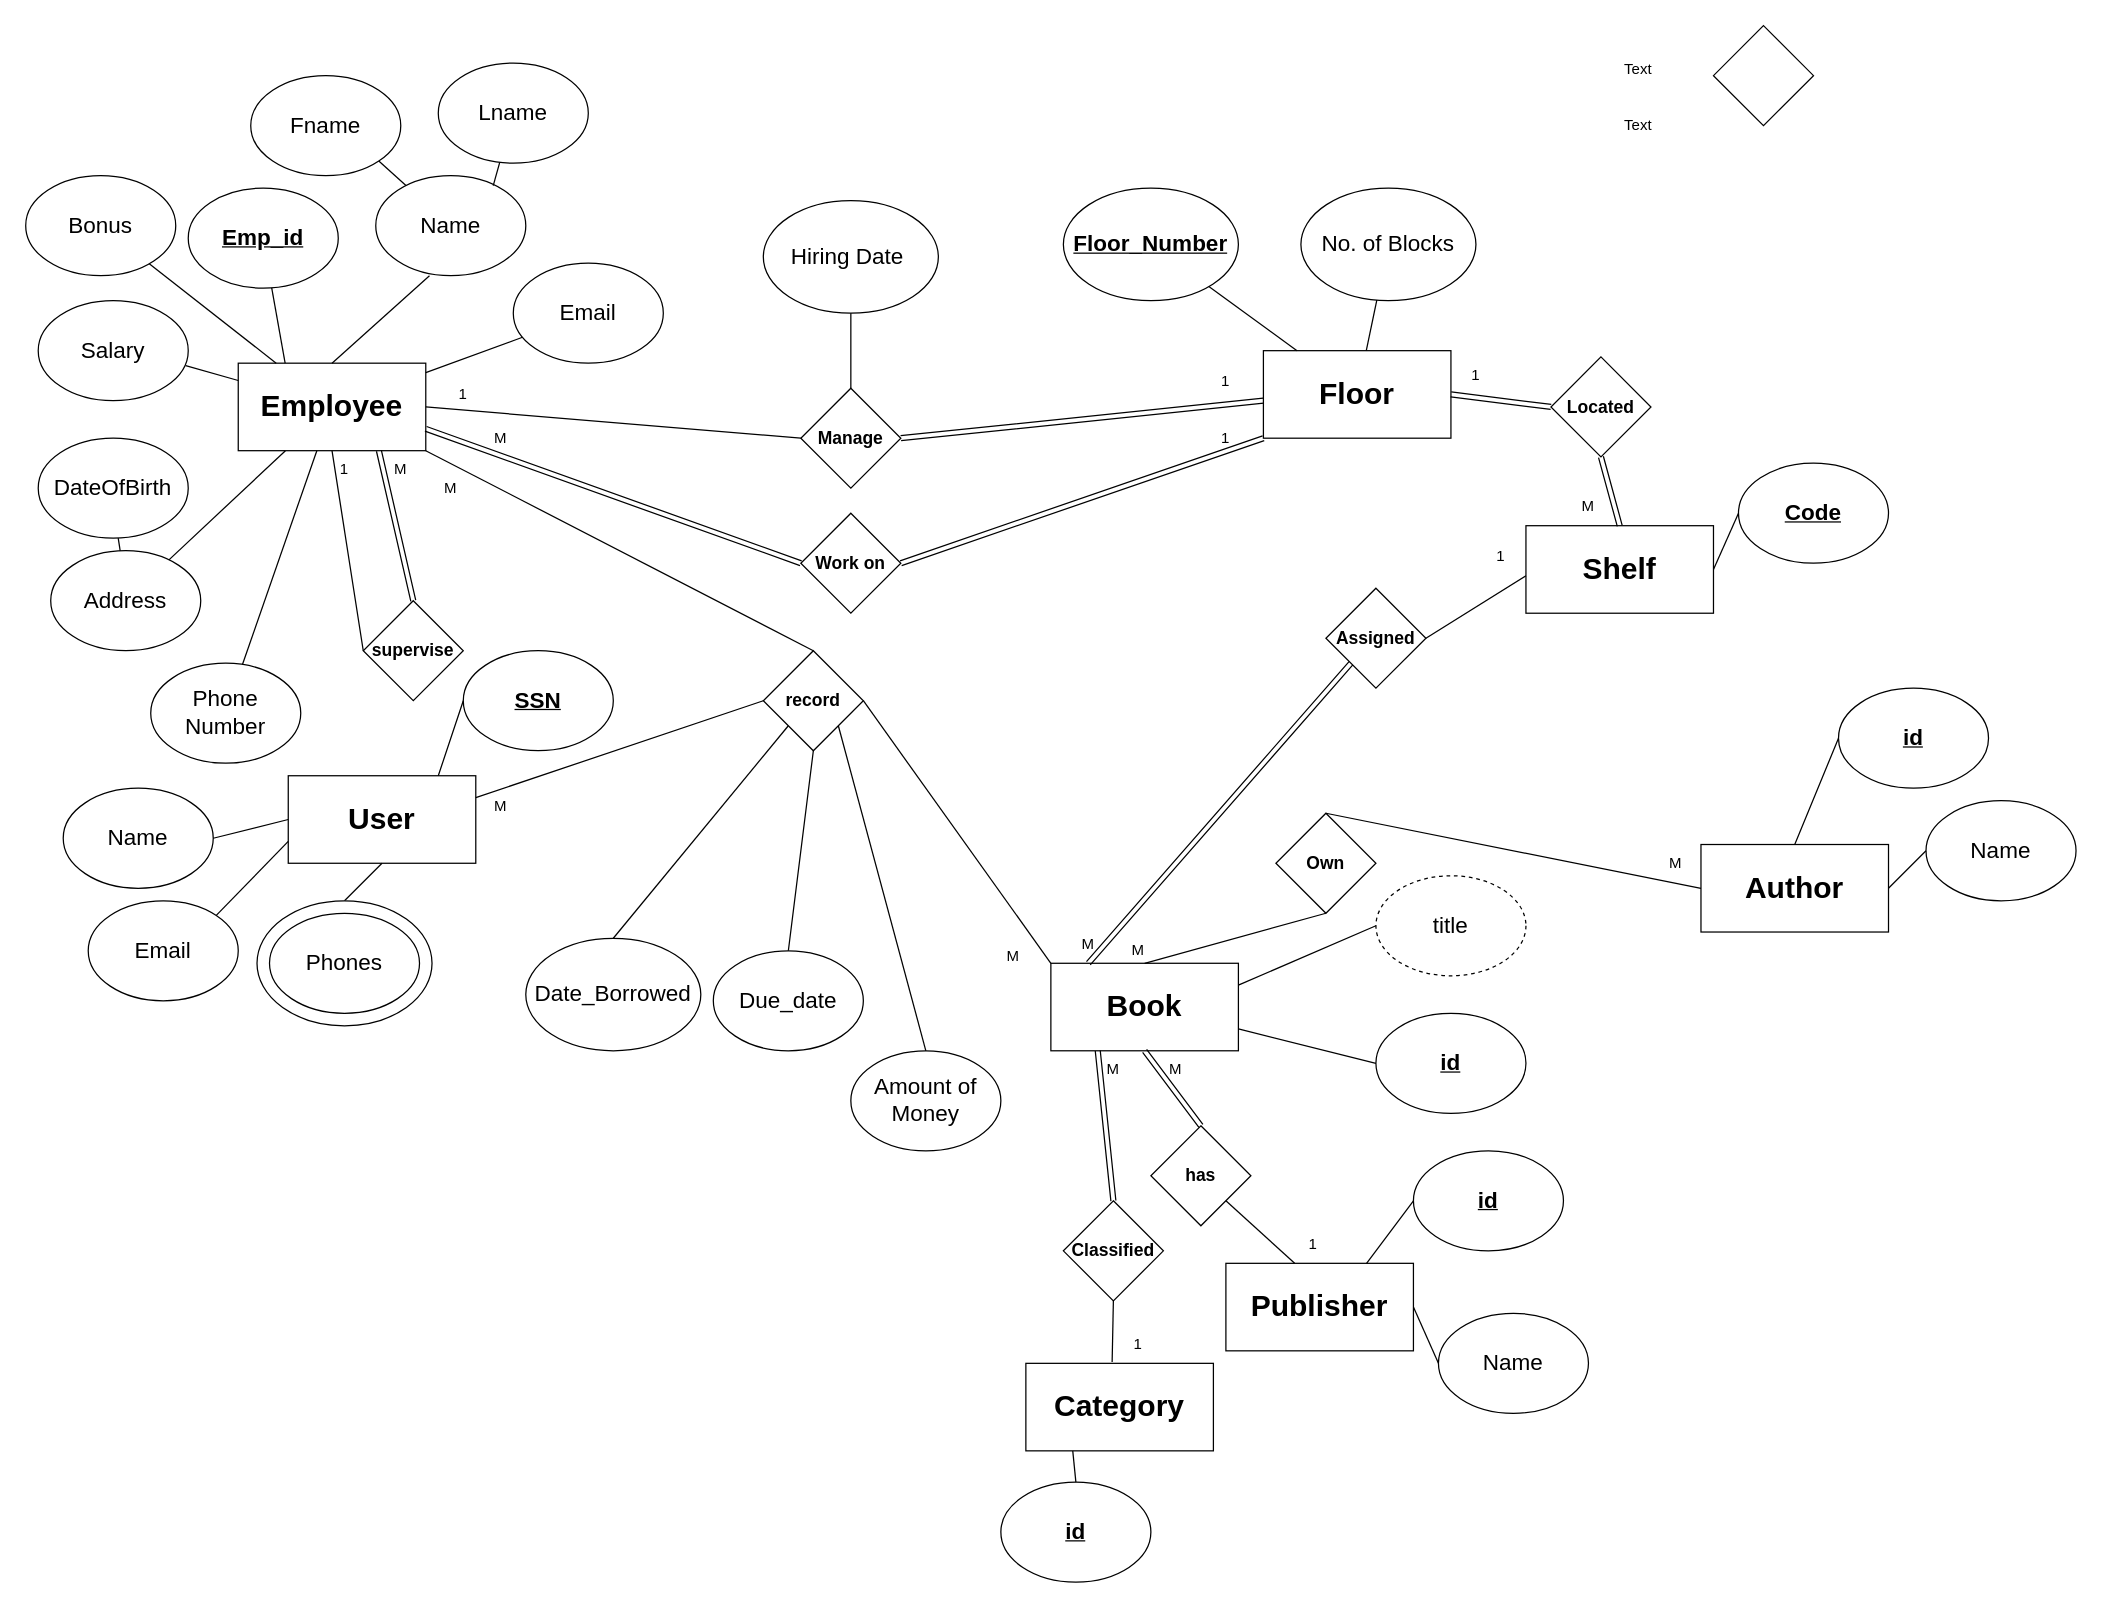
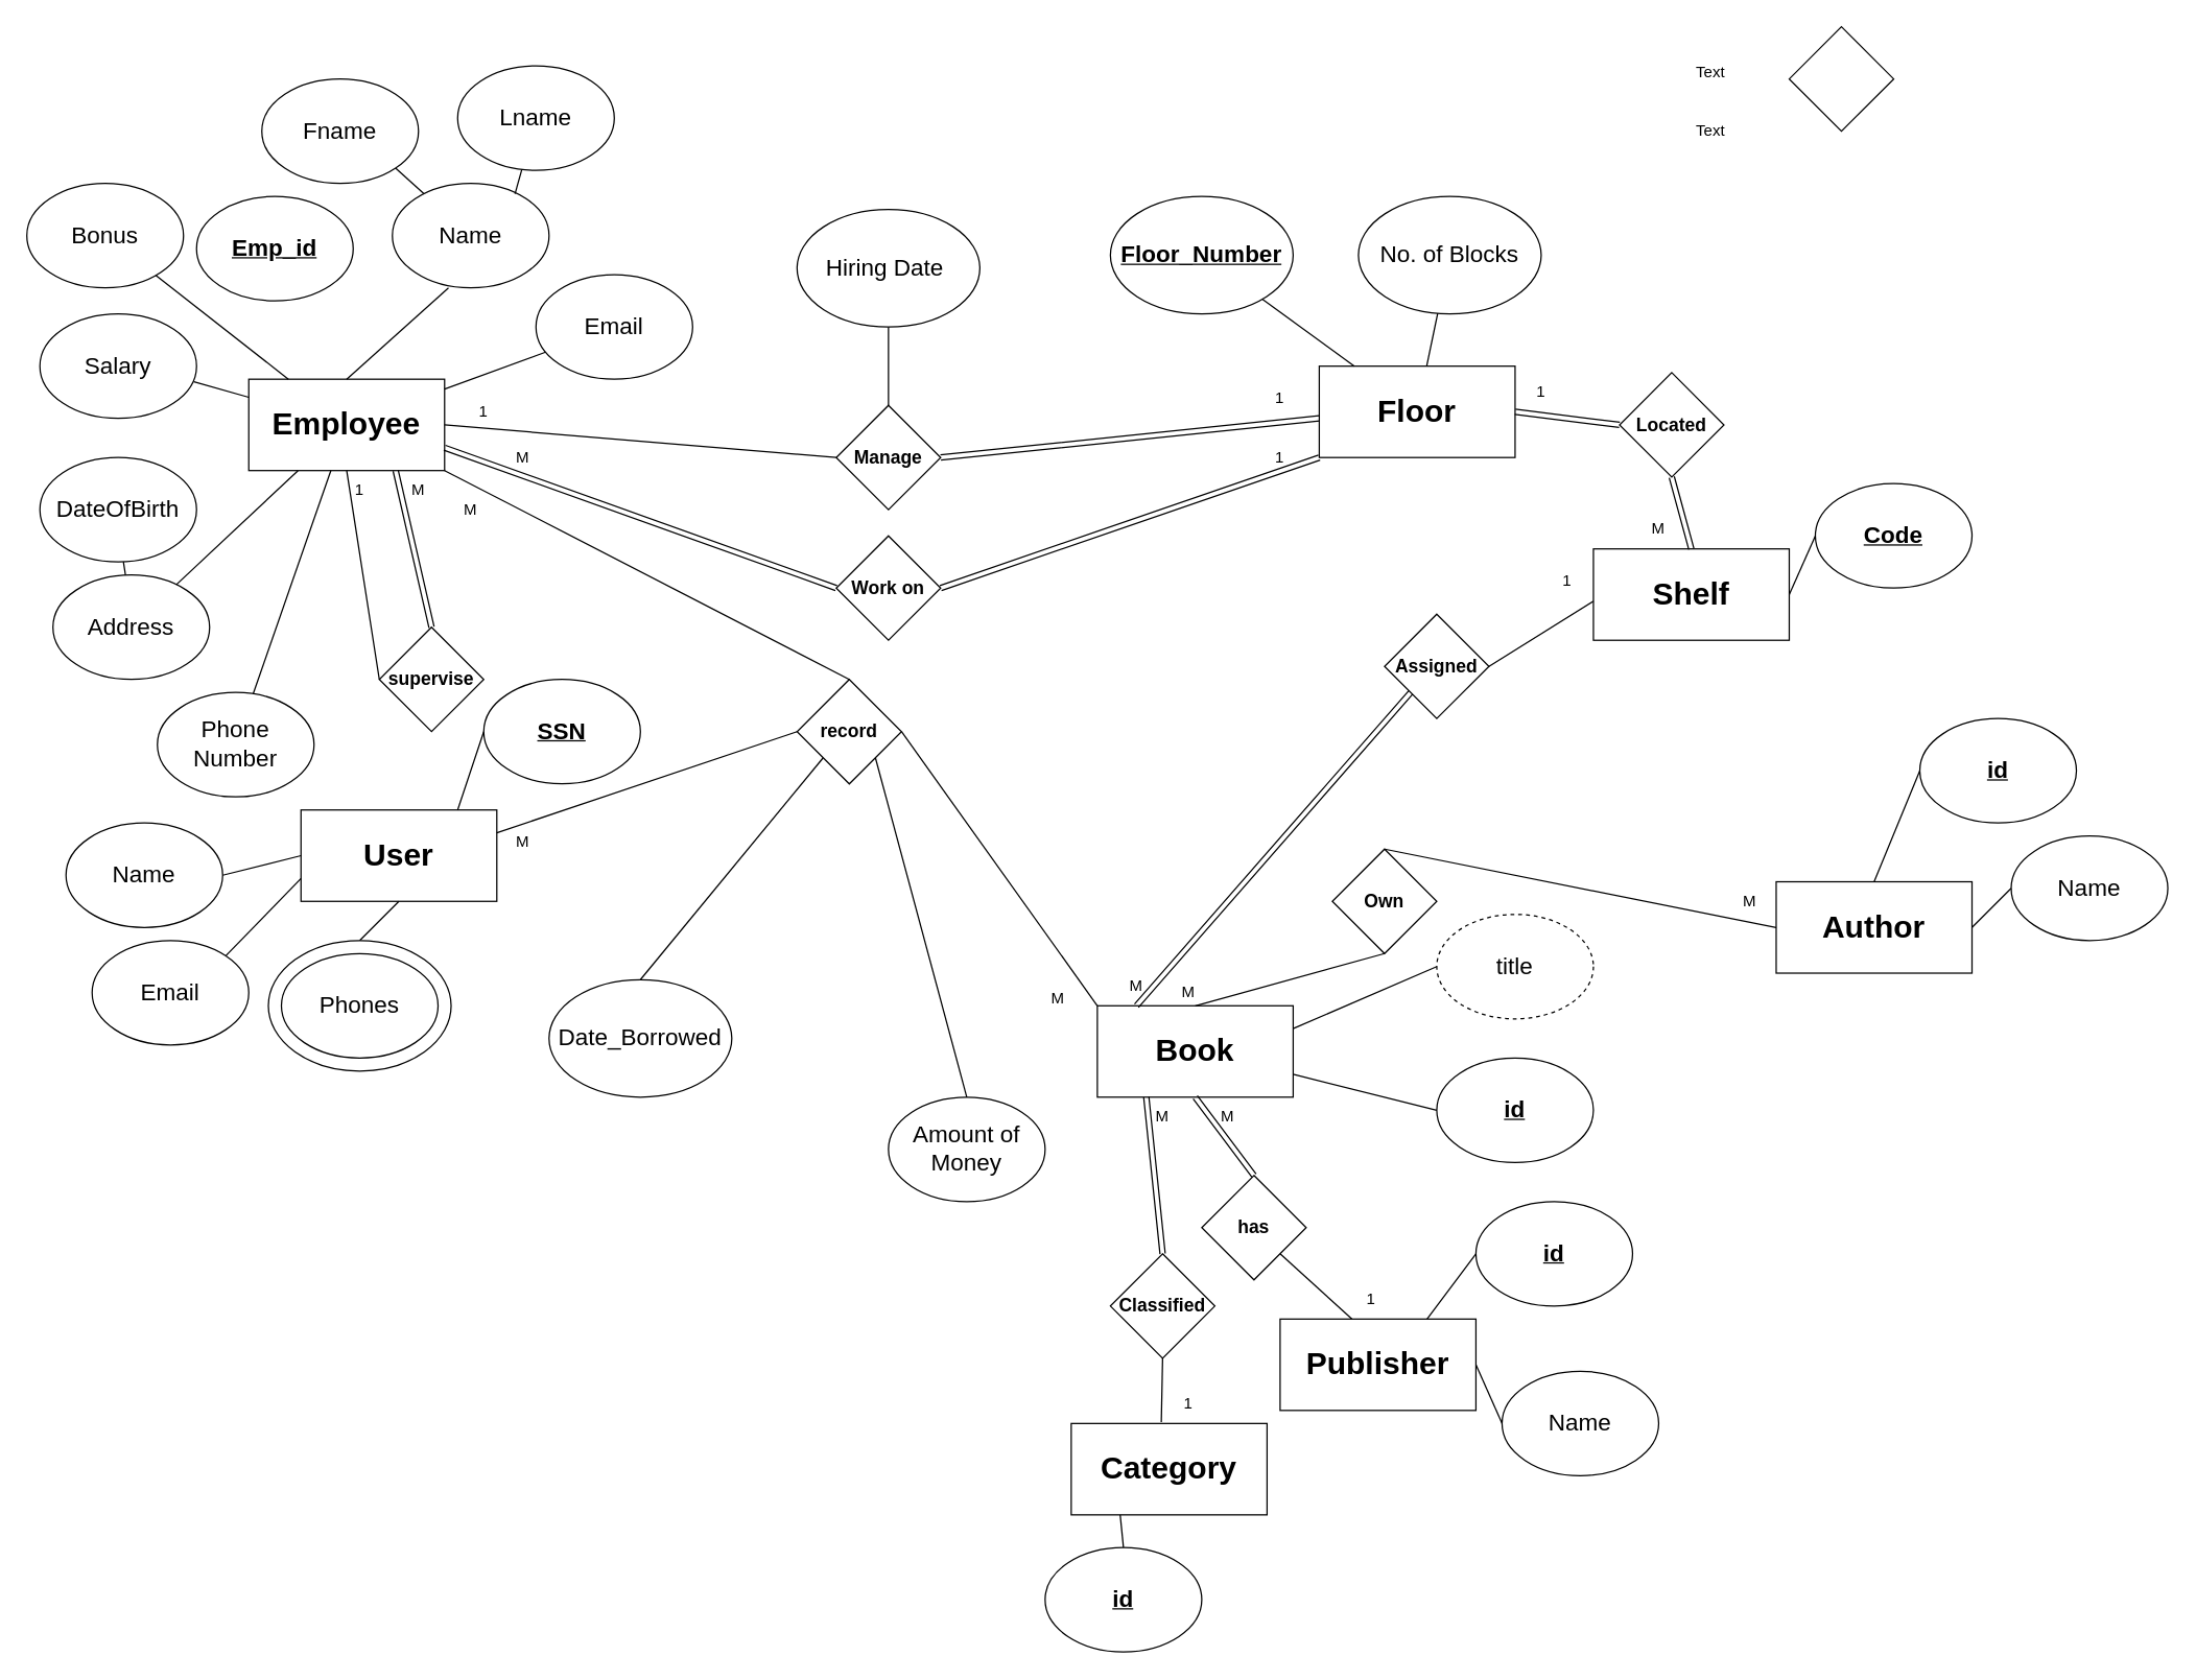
- <mxCell id="11" value="" style="endArrow=none;html=1;rounded=0;exitX=0.25;exitY=0;exitDx=0;exitDy=0;" parent="1" source="2" target="3" edge="1"><mxGeometry width="50" height="50" relative="1" as="geometry"><mxPoint x="240" y="280" as="sourcePoint" /><mxPoint x="290" y="230" as="targetPoint" /></mxGeometry></mxCell>
- <mxCell id="66" value="" style="endArrow=none;html=1;rounded=0;exitX=0.5;exitY=0;exitDx=0;exitDy=0;entryX=0.5;entryY=1;entryDx=0;entryDy=0;" parent="1" source="63" target="105" edge="1"><mxGeometry width="50" height="50" relative="1" as="geometry"><mxPoint x="590" y="735" as="sourcePoint" /><mxPoint x="640" y="710" as="targetPoint" /></mxGeometry></mxCell>
- <mxCell id="63" value="&lt;span style=&quot;font-size: 18px;&quot;&gt;Due_date&lt;/span&gt;" style="ellipse;whiteSpace=wrap;html=1;" parent="1" vertex="1"><mxGeometry x="570" y="760" width="120" height="80" as="geometry" /></mxCell>
